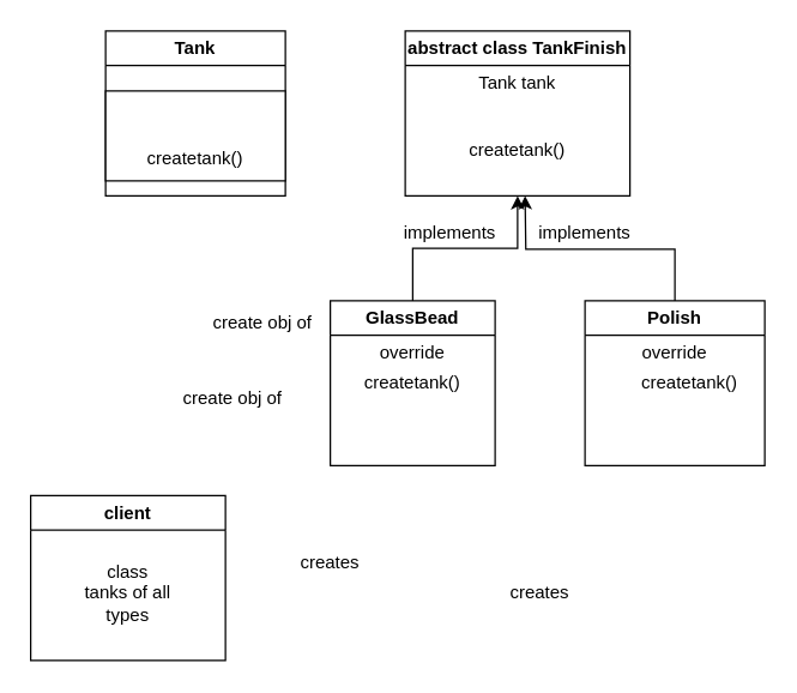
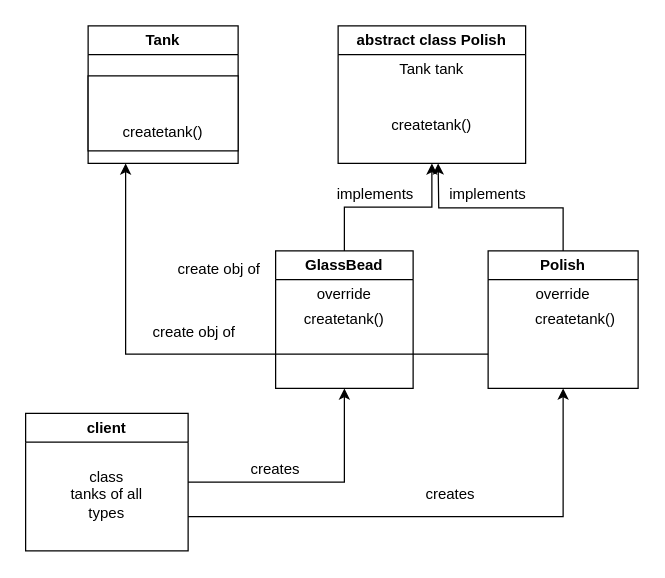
- <mxCell id="5" value="abstract class TankFinish" style="swimlane;whiteSpace=wrap;html=1;" vertex="1" parent="1"><mxGeometry x="270" y="20" width="150" height="110" as="geometry" /></mxCell>
+ <mxCell id="5" value="abstract class Polish" style="swimlane;whiteSpace=wrap;html=1;" vertex="1" parent="1"><mxGeometry x="270" y="20" width="150" height="110" as="geometry" /></mxCell>
+ <mxCell id="13" style="edgeStyle=orthogonalEdgeStyle;rounded=0;orthogonalLoop=1;jettySize=auto;html=1;exitX=0;exitY=0.75;exitDx=0;exitDy=0;entryX=0.25;entryY=1;entryDx=0;entryDy=0;" edge="1" parent="1" source="14" target="2"><mxGeometry relative="1" as="geometry" /></mxCell>
+ <mxCell id="19" style="edgeStyle=orthogonalEdgeStyle;rounded=0;orthogonalLoop=1;jettySize=auto;html=1;exitX=1;exitY=0.5;exitDx=0;exitDy=0;entryX=0.5;entryY=1;entryDx=0;entryDy=0;" edge="1" parent="1" source="21" target="9"><mxGeometry relative="1" as="geometry" /></mxCell>
+ <mxCell id="20" style="edgeStyle=orthogonalEdgeStyle;rounded=0;orthogonalLoop=1;jettySize=auto;html=1;exitX=1;exitY=0.75;exitDx=0;exitDy=0;entryX=0.5;entryY=1;entryDx=0;entryDy=0;" edge="1" parent="1" source="21" target="14"><mxGeometry relative="1" as="geometry" /></mxCell>
